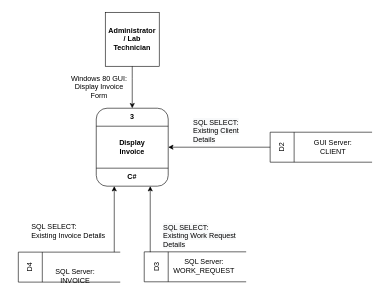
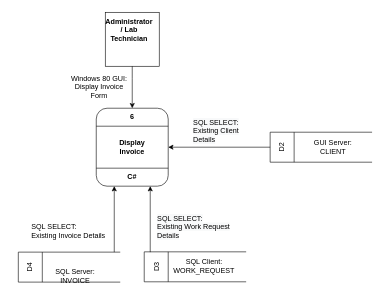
- <mxCell id="4" value="Administrator / Lab Technician" style="text;html=1;strokeColor=none;fillColor=none;align=center;verticalAlign=middle;whiteSpace=wrap;rounded=0;fontStyle=1" parent="1" vertex="1"><mxGeometry x="190" y="50" width="60" height="30" as="geometry" /></mxCell>
+ <mxCell id="4" value="Administrator / Lab Technician" style="text;html=1;strokeColor=none;fillColor=none;align=center;verticalAlign=middle;whiteSpace=wrap;rounded=0;fontStyle=1" parent="1" vertex="1"><mxGeometry x="185" y="35" width="60" height="30" as="geometry" /></mxCell>
- <mxCell id="18" value="3" style="text;html=1;strokeColor=none;fillColor=none;align=center;verticalAlign=middle;whiteSpace=wrap;rounded=0;fontStyle=1" parent="1" vertex="1"><mxGeometry x="190" y="180" width="60" height="30" as="geometry" /></mxCell>
+ <mxCell id="18" value="6" style="text;html=1;strokeColor=none;fillColor=none;align=center;verticalAlign=middle;whiteSpace=wrap;rounded=0;fontStyle=1" parent="1" vertex="1"><mxGeometry x="190" y="180" width="60" height="30" as="geometry" /></mxCell>
- <mxCell id="27" value="&lt;span style=&quot;color: rgb(0, 0, 0); font-family: Helvetica; font-size: 12px; font-style: normal; font-variant-ligatures: normal; font-variant-caps: normal; font-weight: 400; letter-spacing: normal; orphans: 2; text-align: left; text-indent: 0px; text-transform: none; widows: 2; word-spacing: 0px; -webkit-text-stroke-width: 0px; text-decoration-thickness: initial; text-decoration-style: initial; text-decoration-color: initial; background-color: rgb(248, 249, 250); float: none; display: inline !important;&quot;&gt;SQL SELECT:&lt;/span&gt;&lt;br style=&quot;color: rgb(0, 0, 0); font-family: Helvetica; font-size: 12px; font-style: normal; font-variant-ligatures: normal; font-variant-caps: normal; font-weight: 400; letter-spacing: normal; orphans: 2; text-align: left; text-indent: 0px; text-transform: none; widows: 2; word-spacing: 0px; -webkit-text-stroke-width: 0px; text-decoration-thickness: initial; text-decoration-style: initial; text-decoration-color: initial; background-color: rgb(248, 249, 250);&quot;&gt;&lt;span style=&quot;color: rgb(0, 0, 0); font-family: Helvetica; font-size: 12px; font-style: normal; font-variant-ligatures: normal; font-variant-caps: normal; font-weight: 400; letter-spacing: normal; orphans: 2; text-align: left; text-indent: 0px; text-transform: none; widows: 2; word-spacing: 0px; -webkit-text-stroke-width: 0px; text-decoration-thickness: initial; text-decoration-style: initial; text-decoration-color: initial; background-color: rgb(248, 249, 250); float: none; display: inline !important;&quot;&gt;Existing Work Request Details&lt;/span&gt;" style="text;whiteSpace=wrap;html=1;" parent="1" vertex="1"><mxGeometry x="270" y="365" width="150" height="50" as="geometry" /></mxCell>
+ <mxCell id="27" value="&lt;span style=&quot;color: rgb(0, 0, 0); font-family: Helvetica; font-size: 12px; font-style: normal; font-variant-ligatures: normal; font-variant-caps: normal; font-weight: 400; letter-spacing: normal; orphans: 2; text-align: left; text-indent: 0px; text-transform: none; widows: 2; word-spacing: 0px; -webkit-text-stroke-width: 0px; text-decoration-thickness: initial; text-decoration-style: initial; text-decoration-color: initial; background-color: rgb(248, 249, 250); float: none; display: inline !important;&quot;&gt;SQL SELECT:&lt;/span&gt;&lt;br style=&quot;color: rgb(0, 0, 0); font-family: Helvetica; font-size: 12px; font-style: normal; font-variant-ligatures: normal; font-variant-caps: normal; font-weight: 400; letter-spacing: normal; orphans: 2; text-align: left; text-indent: 0px; text-transform: none; widows: 2; word-spacing: 0px; -webkit-text-stroke-width: 0px; text-decoration-thickness: initial; text-decoration-style: initial; text-decoration-color: initial; background-color: rgb(248, 249, 250);&quot;&gt;&lt;span style=&quot;color: rgb(0, 0, 0); font-family: Helvetica; font-size: 12px; font-style: normal; font-variant-ligatures: normal; font-variant-caps: normal; font-weight: 400; letter-spacing: normal; orphans: 2; text-align: left; text-indent: 0px; text-transform: none; widows: 2; word-spacing: 0px; -webkit-text-stroke-width: 0px; text-decoration-thickness: initial; text-decoration-style: initial; text-decoration-color: initial; background-color: rgb(248, 249, 250); float: none; display: inline !important;&quot;&gt;Existing Work Request Details&lt;/span&gt;" style="text;whiteSpace=wrap;html=1;" parent="1" vertex="1"><mxGeometry x="260" y="350" width="150" height="50" as="geometry" /></mxCell>
- <mxCell id="25" value="SQL Server:&lt;br&gt;WORK_REQUEST" style="text;html=1;strokeColor=none;fillColor=none;align=center;verticalAlign=middle;whiteSpace=wrap;rounded=0;" parent="1" vertex="1"><mxGeometry x="310" y="428.5" width="60" height="30" as="geometry" /></mxCell>
+ <mxCell id="25" value="SQL Client:&lt;br&gt;WORK_REQUEST" style="text;html=1;strokeColor=none;fillColor=none;align=center;verticalAlign=middle;whiteSpace=wrap;rounded=0;" parent="1" vertex="1"><mxGeometry x="310" y="428.5" width="60" height="30" as="geometry" /></mxCell>
